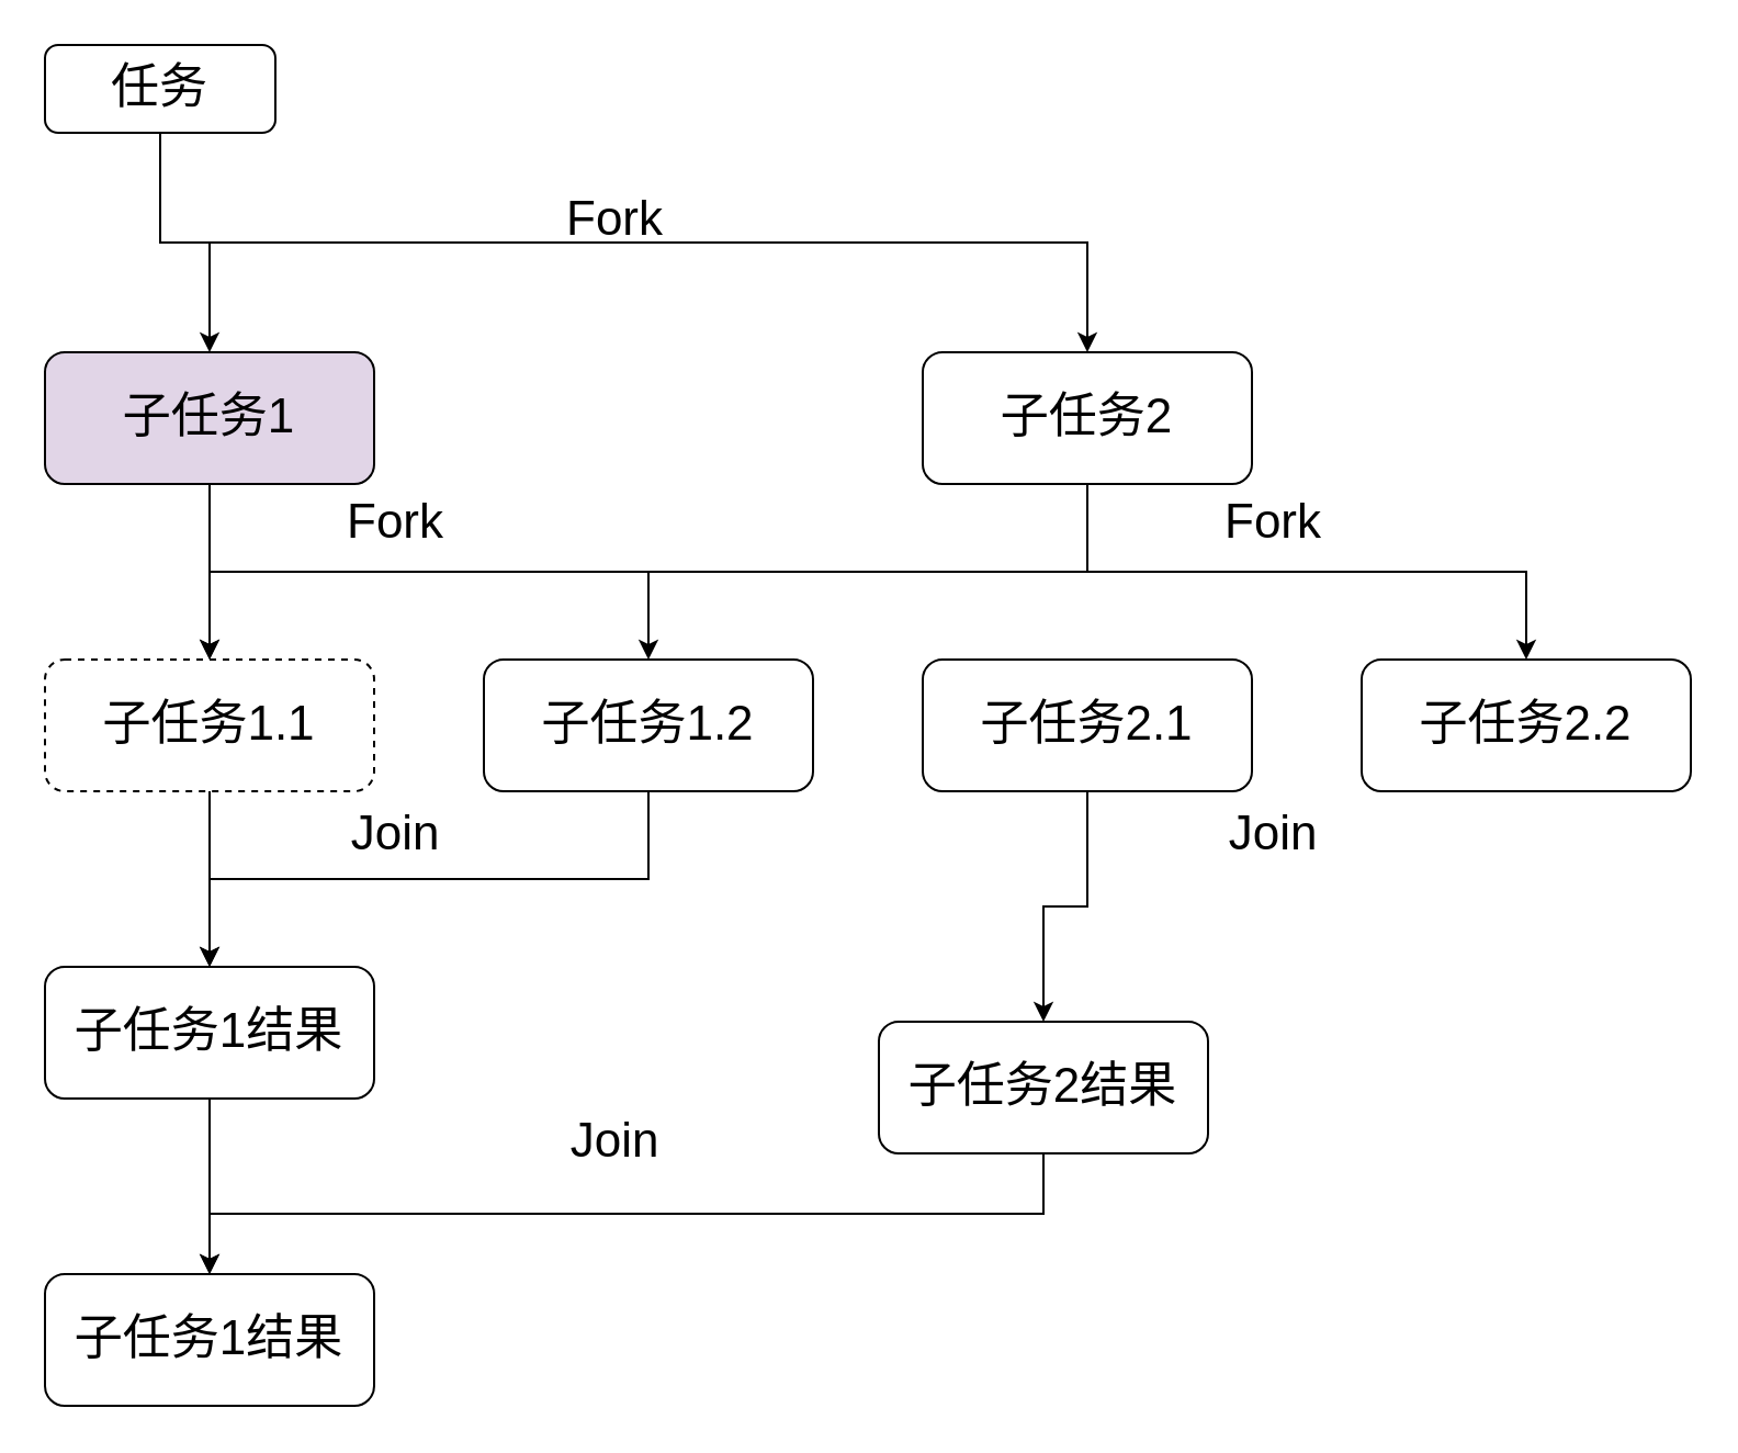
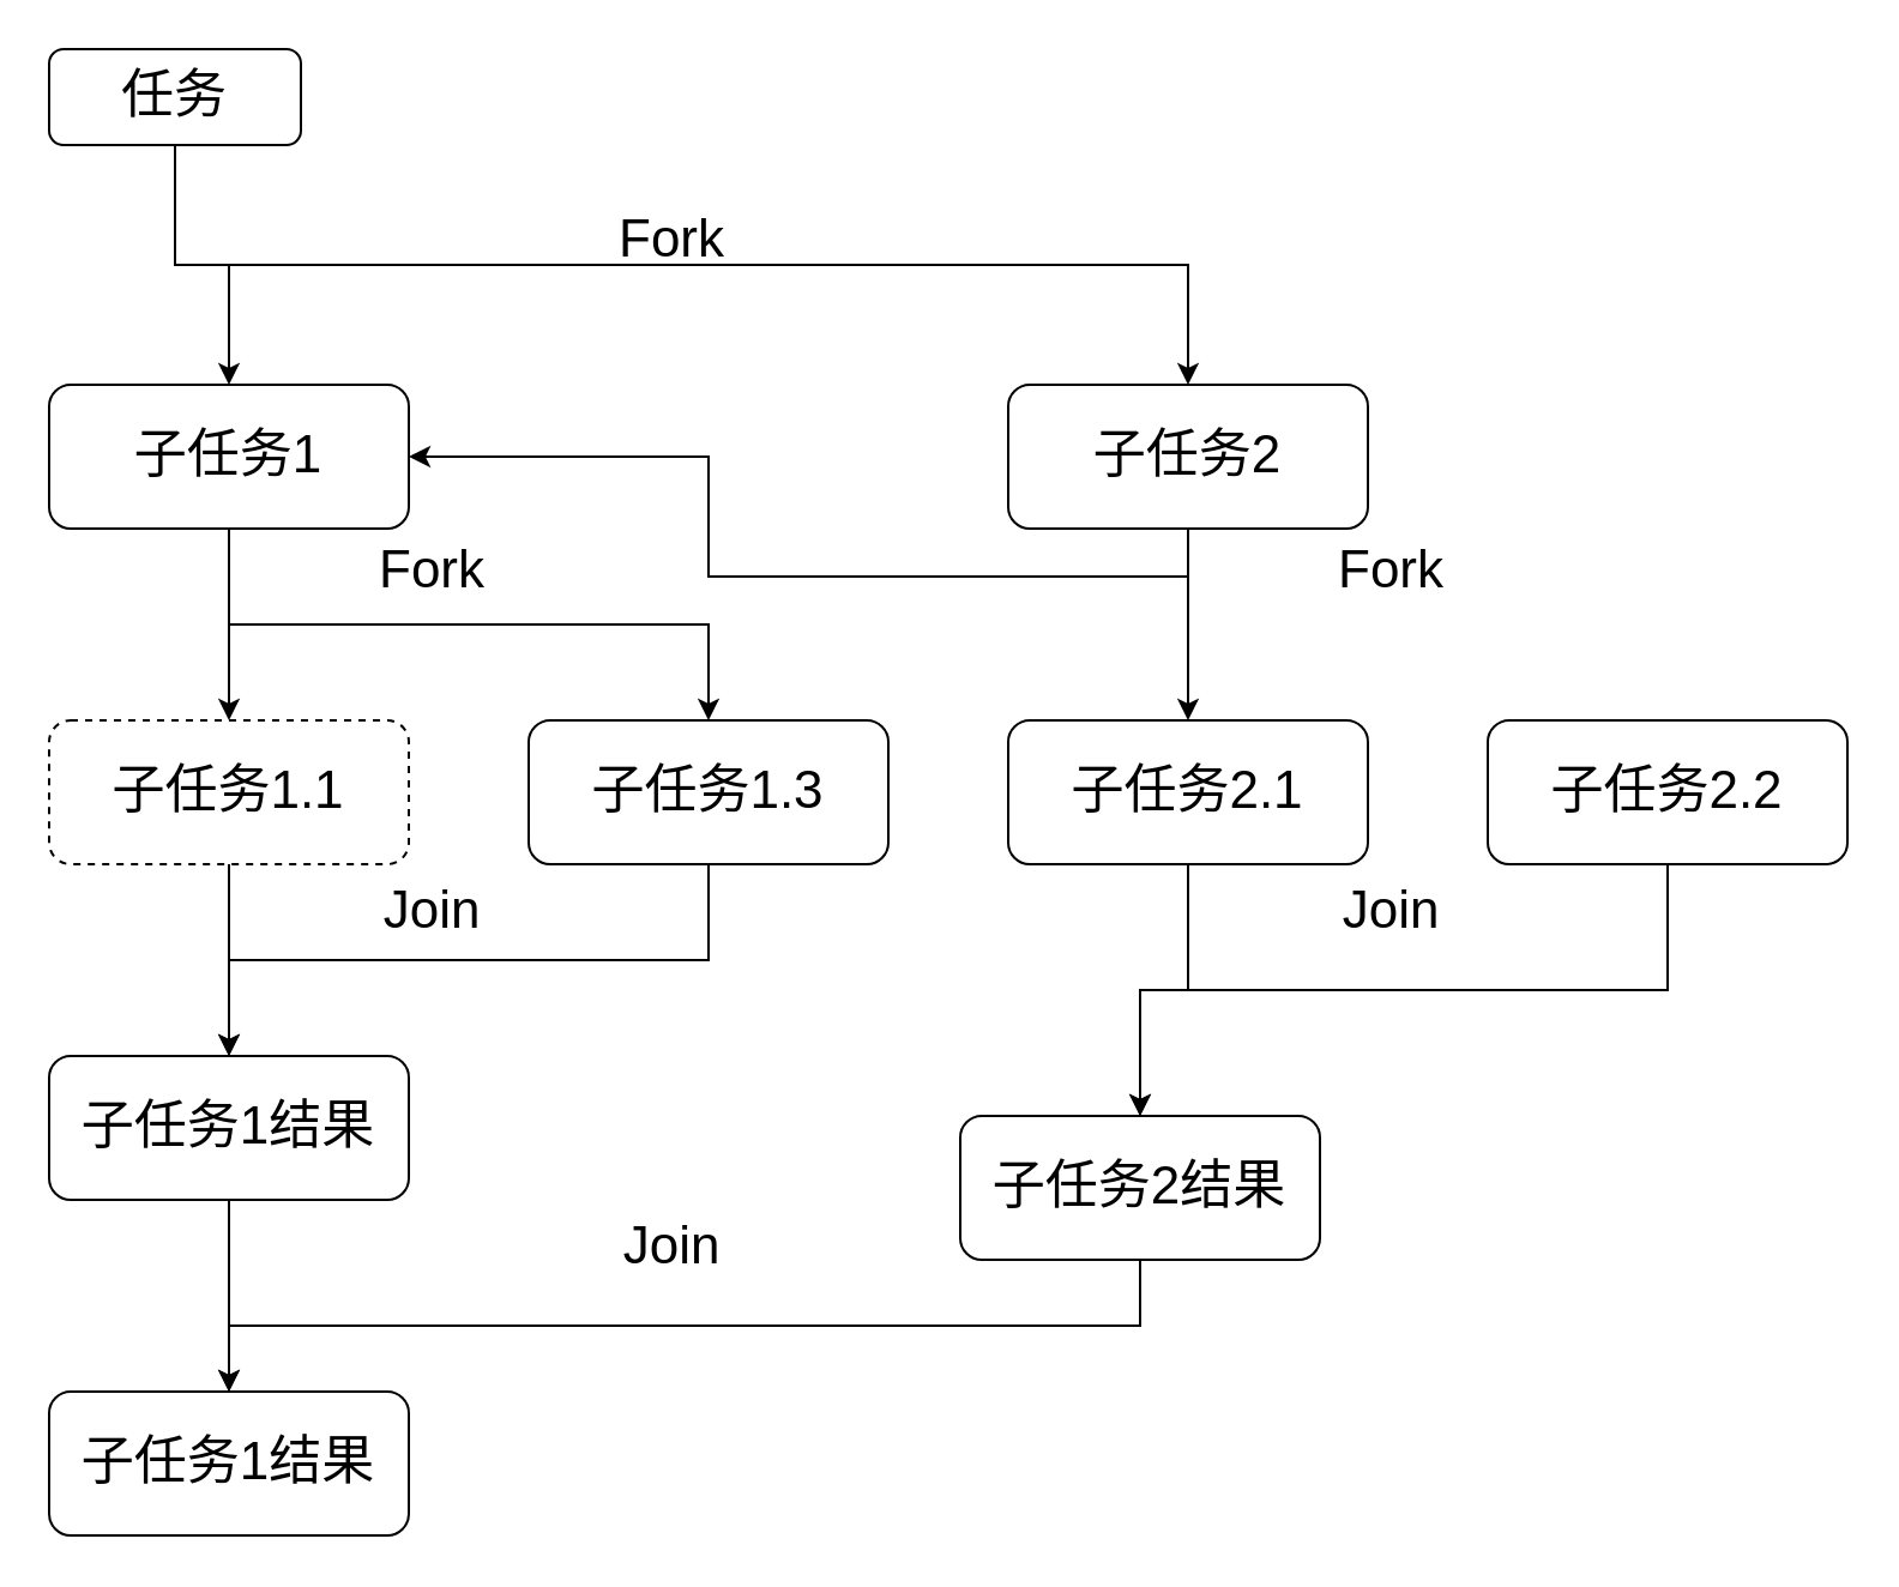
- <mxCell id="7" value="子任务1" style="rounded=1;whiteSpace=wrap;html=1;fontSize=22;fillColor=#e1d5e7;" vertex="1" parent="1"><mxGeometry x="20" y="160" width="150" height="60" as="geometry" /></mxCell>
+ <mxCell id="7" value="子任务1" style="rounded=1;whiteSpace=wrap;html=1;fontSize=22;" vertex="1" parent="1"><mxGeometry x="20" y="160" width="150" height="60" as="geometry" /></mxCell>
- <mxCell id="8" style="edgeStyle=orthogonalEdgeStyle;rounded=0;orthogonalLoop=1;jettySize=auto;html=1;exitX=0.5;exitY=1;exitDx=0;exitDy=0;fontSize=22;" edge="1" parent="1" source="10" target="12"><mxGeometry relative="1" as="geometry" /></mxCell>
+ <mxCell id="8" style="edgeStyle=orthogonalEdgeStyle;rounded=0;orthogonalLoop=1;jettySize=auto;html=1;exitX=0.5;exitY=1;exitDx=0;exitDy=0;fontSize=22;" edge="1" parent="1" source="10" target="16"><mxGeometry relative="1" as="geometry" /></mxCell>
- <mxCell id="9" style="edgeStyle=orthogonalEdgeStyle;rounded=0;orthogonalLoop=1;jettySize=auto;html=1;exitX=0.5;exitY=1;exitDx=0;exitDy=0;fontSize=22;" edge="1" parent="1" source="10" target="18"><mxGeometry relative="1" as="geometry" /></mxCell>
+ <mxCell id="9" style="edgeStyle=orthogonalEdgeStyle;rounded=0;orthogonalLoop=1;jettySize=auto;html=1;exitX=0.5;exitY=1;exitDx=0;exitDy=0;fontSize=22;" edge="1" parent="1" source="10" target="7"><mxGeometry relative="1" as="geometry" /></mxCell>
- <mxCell id="14" value="子任务1.2" style="rounded=1;whiteSpace=wrap;html=1;fontSize=22;" vertex="1" parent="1"><mxGeometry x="220" y="300" width="150" height="60" as="geometry" /></mxCell>
+ <mxCell id="14" value="子任务1.3" style="rounded=1;whiteSpace=wrap;html=1;fontSize=22;" vertex="1" parent="1"><mxGeometry x="220" y="300" width="150" height="60" as="geometry" /></mxCell>
+ <mxCell id="17" style="edgeStyle=orthogonalEdgeStyle;rounded=0;orthogonalLoop=1;jettySize=auto;html=1;exitX=0.5;exitY=1;exitDx=0;exitDy=0;entryX=0.5;entryY=0;entryDx=0;entryDy=0;fontSize=22;" edge="1" parent="1" source="18" target="25"><mxGeometry relative="1" as="geometry" /></mxCell>
